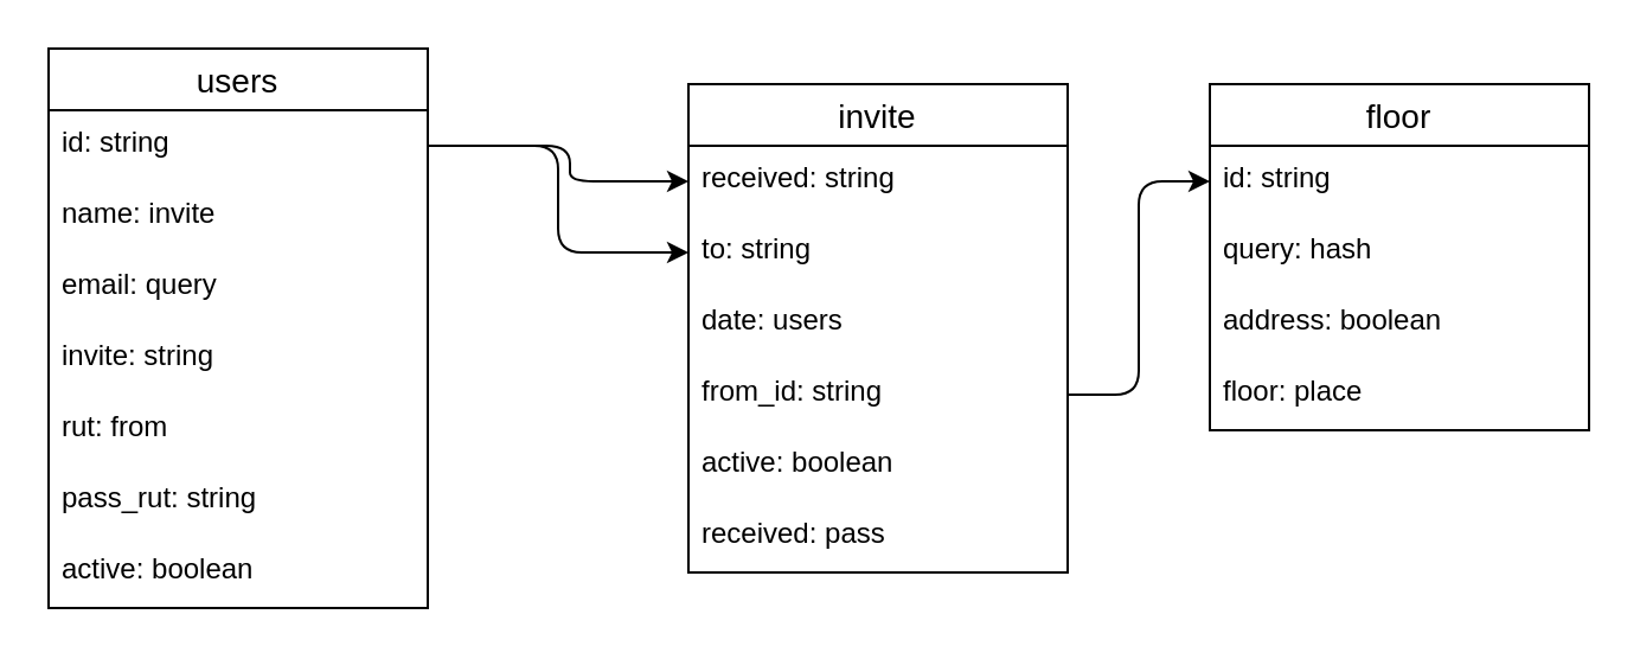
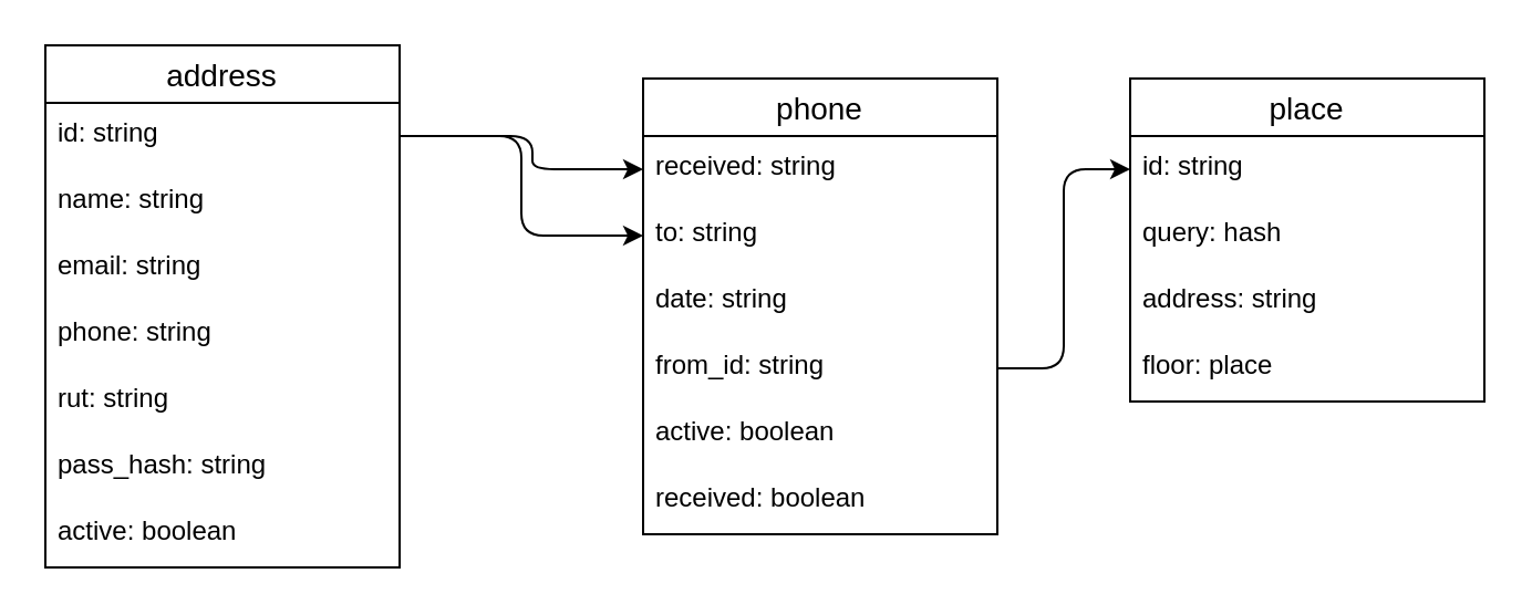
- <mxCell id="2" value="users" style="swimlane;fontStyle=0;childLayout=stackLayout;horizontal=1;startSize=26;horizontalStack=0;resizeParent=1;resizeParentMax=0;resizeLast=0;collapsible=1;marginBottom=0;align=center;fontSize=14;" vertex="1" parent="1"><mxGeometry x="20" y="20" width="160" height="236" as="geometry" /></mxCell>
+ <mxCell id="2" value="address" style="swimlane;fontStyle=0;childLayout=stackLayout;horizontal=1;startSize=26;horizontalStack=0;resizeParent=1;resizeParentMax=0;resizeLast=0;collapsible=1;marginBottom=0;align=center;fontSize=14;" vertex="1" parent="1"><mxGeometry x="20" y="20" width="160" height="236" as="geometry" /></mxCell>
- <mxCell id="10" value="invite" style="swimlane;fontStyle=0;childLayout=stackLayout;horizontal=1;startSize=26;horizontalStack=0;resizeParent=1;resizeParentMax=0;resizeLast=0;collapsible=1;marginBottom=0;align=center;fontSize=14;" vertex="1" parent="1"><mxGeometry x="290" y="35" width="160" height="206" as="geometry" /></mxCell>
+ <mxCell id="10" value="phone" style="swimlane;fontStyle=0;childLayout=stackLayout;horizontal=1;startSize=26;horizontalStack=0;resizeParent=1;resizeParentMax=0;resizeLast=0;collapsible=1;marginBottom=0;align=center;fontSize=14;" vertex="1" parent="1"><mxGeometry x="290" y="35" width="160" height="206" as="geometry" /></mxCell>
- <mxCell id="19" value="floor" style="swimlane;fontStyle=0;childLayout=stackLayout;horizontal=1;startSize=26;horizontalStack=0;resizeParent=1;resizeParentMax=0;resizeLast=0;collapsible=1;marginBottom=0;align=center;fontSize=14;" vertex="1" parent="1"><mxGeometry x="510" y="35" width="160" height="146" as="geometry" /></mxCell>
+ <mxCell id="19" value="place" style="swimlane;fontStyle=0;childLayout=stackLayout;horizontal=1;startSize=26;horizontalStack=0;resizeParent=1;resizeParentMax=0;resizeLast=0;collapsible=1;marginBottom=0;align=center;fontSize=14;" vertex="1" parent="1"><mxGeometry x="510" y="35" width="160" height="146" as="geometry" /></mxCell>
- <mxCell id="4" value="name: invite" style="text;strokeColor=none;fillColor=none;spacingLeft=4;spacingRight=4;overflow=hidden;rotatable=0;points=[[0,0.5],[1,0.5]];portConstraint=eastwest;fontSize=12;" vertex="1" parent="2"><mxGeometry y="56" width="160" height="30" as="geometry" /></mxCell>
+ <mxCell id="4" value="name: string" style="text;strokeColor=none;fillColor=none;spacingLeft=4;spacingRight=4;overflow=hidden;rotatable=0;points=[[0,0.5],[1,0.5]];portConstraint=eastwest;fontSize=12;" vertex="1" parent="2"><mxGeometry y="56" width="160" height="30" as="geometry" /></mxCell>
- <mxCell id="5" value="email: query" style="text;strokeColor=none;fillColor=none;spacingLeft=4;spacingRight=4;overflow=hidden;rotatable=0;points=[[0,0.5],[1,0.5]];portConstraint=eastwest;fontSize=12;" vertex="1" parent="2"><mxGeometry y="86" width="160" height="30" as="geometry" /></mxCell>
+ <mxCell id="5" value="email: string" style="text;strokeColor=none;fillColor=none;spacingLeft=4;spacingRight=4;overflow=hidden;rotatable=0;points=[[0,0.5],[1,0.5]];portConstraint=eastwest;fontSize=12;" vertex="1" parent="2"><mxGeometry y="86" width="160" height="30" as="geometry" /></mxCell>
- <mxCell id="13" value="date: users" style="text;strokeColor=none;fillColor=none;spacingLeft=4;spacingRight=4;overflow=hidden;rotatable=0;points=[[0,0.5],[1,0.5]];portConstraint=eastwest;fontSize=12;" vertex="1" parent="10"><mxGeometry y="86" width="160" height="30" as="geometry" /></mxCell>
+ <mxCell id="13" value="date: string" style="text;strokeColor=none;fillColor=none;spacingLeft=4;spacingRight=4;overflow=hidden;rotatable=0;points=[[0,0.5],[1,0.5]];portConstraint=eastwest;fontSize=12;" vertex="1" parent="10"><mxGeometry y="86" width="160" height="30" as="geometry" /></mxCell>
- <mxCell id="22" value="address: boolean" style="text;strokeColor=none;fillColor=none;spacingLeft=4;spacingRight=4;overflow=hidden;rotatable=0;points=[[0,0.5],[1,0.5]];portConstraint=eastwest;fontSize=12;" vertex="1" parent="19"><mxGeometry y="86" width="160" height="30" as="geometry" /></mxCell>
+ <mxCell id="22" value="address: string" style="text;strokeColor=none;fillColor=none;spacingLeft=4;spacingRight=4;overflow=hidden;rotatable=0;points=[[0,0.5],[1,0.5]];portConstraint=eastwest;fontSize=12;" vertex="1" parent="19"><mxGeometry y="86" width="160" height="30" as="geometry" /></mxCell>
- <mxCell id="6" value="invite: string" style="text;strokeColor=none;fillColor=none;spacingLeft=4;spacingRight=4;overflow=hidden;rotatable=0;points=[[0,0.5],[1,0.5]];portConstraint=eastwest;fontSize=12;" vertex="1" parent="2"><mxGeometry y="116" width="160" height="30" as="geometry" /></mxCell>
+ <mxCell id="6" value="phone: string" style="text;strokeColor=none;fillColor=none;spacingLeft=4;spacingRight=4;overflow=hidden;rotatable=0;points=[[0,0.5],[1,0.5]];portConstraint=eastwest;fontSize=12;" vertex="1" parent="2"><mxGeometry y="116" width="160" height="30" as="geometry" /></mxCell>
- <mxCell id="7" value="rut: from" style="text;strokeColor=none;fillColor=none;spacingLeft=4;spacingRight=4;overflow=hidden;rotatable=0;points=[[0,0.5],[1,0.5]];portConstraint=eastwest;fontSize=12;" vertex="1" parent="2"><mxGeometry y="146" width="160" height="30" as="geometry" /></mxCell>
+ <mxCell id="7" value="rut: string" style="text;strokeColor=none;fillColor=none;spacingLeft=4;spacingRight=4;overflow=hidden;rotatable=0;points=[[0,0.5],[1,0.5]];portConstraint=eastwest;fontSize=12;" vertex="1" parent="2"><mxGeometry y="146" width="160" height="30" as="geometry" /></mxCell>
- <mxCell id="8" value="pass_rut: string" style="text;strokeColor=none;fillColor=none;spacingLeft=4;spacingRight=4;overflow=hidden;rotatable=0;points=[[0,0.5],[1,0.5]];portConstraint=eastwest;fontSize=12;" vertex="1" parent="2"><mxGeometry y="176" width="160" height="30" as="geometry" /></mxCell>
+ <mxCell id="8" value="pass_hash: string" style="text;strokeColor=none;fillColor=none;spacingLeft=4;spacingRight=4;overflow=hidden;rotatable=0;points=[[0,0.5],[1,0.5]];portConstraint=eastwest;fontSize=12;" vertex="1" parent="2"><mxGeometry y="176" width="160" height="30" as="geometry" /></mxCell>
- <mxCell id="16" value="received: pass" style="text;strokeColor=none;fillColor=none;spacingLeft=4;spacingRight=4;overflow=hidden;rotatable=0;points=[[0,0.5],[1,0.5]];portConstraint=eastwest;fontSize=12;" vertex="1" parent="10"><mxGeometry y="176" width="160" height="30" as="geometry" /></mxCell>
+ <mxCell id="16" value="received: boolean" style="text;strokeColor=none;fillColor=none;spacingLeft=4;spacingRight=4;overflow=hidden;rotatable=0;points=[[0,0.5],[1,0.5]];portConstraint=eastwest;fontSize=12;" vertex="1" parent="10"><mxGeometry y="176" width="160" height="30" as="geometry" /></mxCell>
